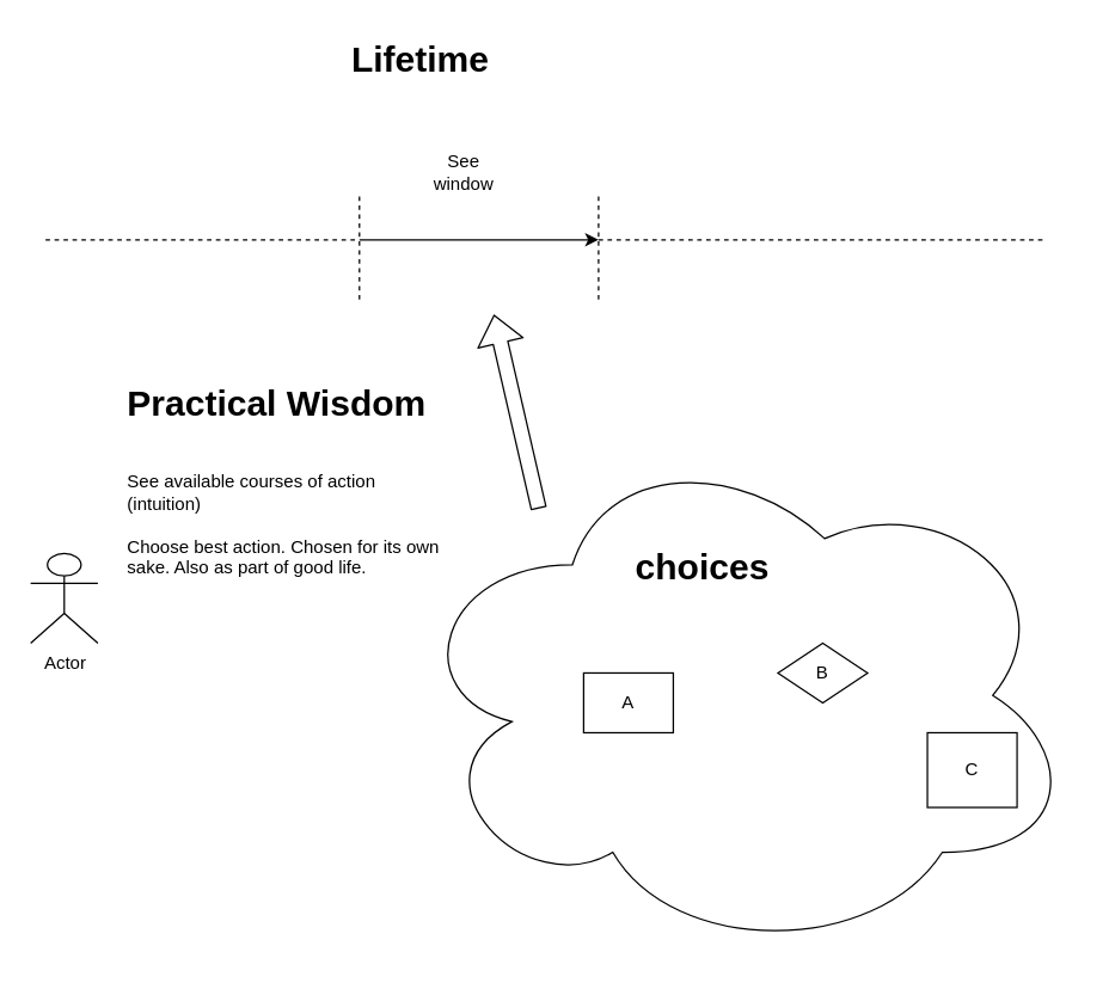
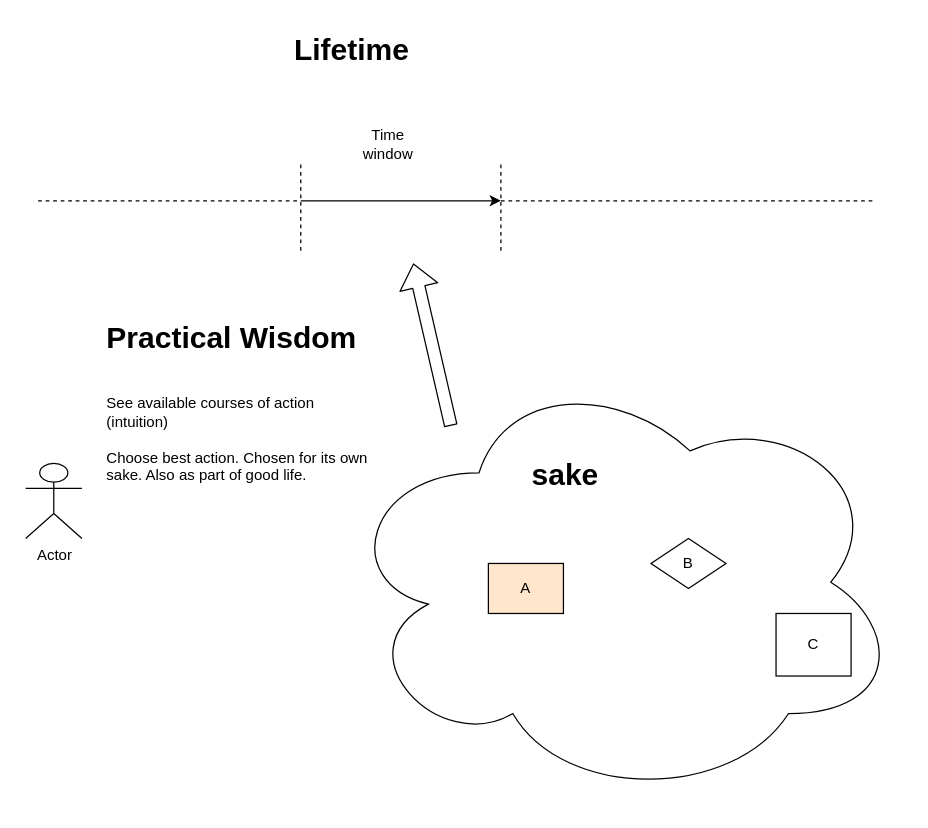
- <mxCell id="10" value="See window" style="text;html=1;strokeColor=none;fillColor=none;align=center;verticalAlign=middle;whiteSpace=wrap;rounded=0;" vertex="1" parent="1"><mxGeometry x="290" y="100" width="40" height="30" as="geometry" /></mxCell>
+ <mxCell id="10" value="Time window" style="text;html=1;strokeColor=none;fillColor=none;align=center;verticalAlign=middle;whiteSpace=wrap;rounded=0;" vertex="1" parent="1"><mxGeometry x="290" y="100" width="40" height="30" as="geometry" /></mxCell>
- <mxCell id="11" value="&lt;h1&gt;choices&lt;/h1&gt;" style="text;html=1;strokeColor=none;fillColor=none;spacing=5;spacingTop=-20;whiteSpace=wrap;overflow=hidden;rounded=0;" vertex="1" parent="1"><mxGeometry x="420" y="360" width="190" height="120" as="geometry" /></mxCell>
+ <mxCell id="11" value="&lt;h1&gt;sake&lt;/h1&gt;" style="text;html=1;strokeColor=none;fillColor=none;spacing=5;spacingTop=-20;whiteSpace=wrap;overflow=hidden;rounded=0;" vertex="1" parent="1"><mxGeometry x="420" y="360" width="190" height="120" as="geometry" /></mxCell>
- <mxCell id="12" value="A" style="rounded=0;whiteSpace=wrap;html=1;" vertex="1" parent="1"><mxGeometry x="390" y="450" width="60" height="40" as="geometry" /></mxCell>
+ <mxCell id="12" value="A" style="rounded=0;whiteSpace=wrap;html=1;fillColor=#ffe6cc;" vertex="1" parent="1"><mxGeometry x="390" y="450" width="60" height="40" as="geometry" /></mxCell>
